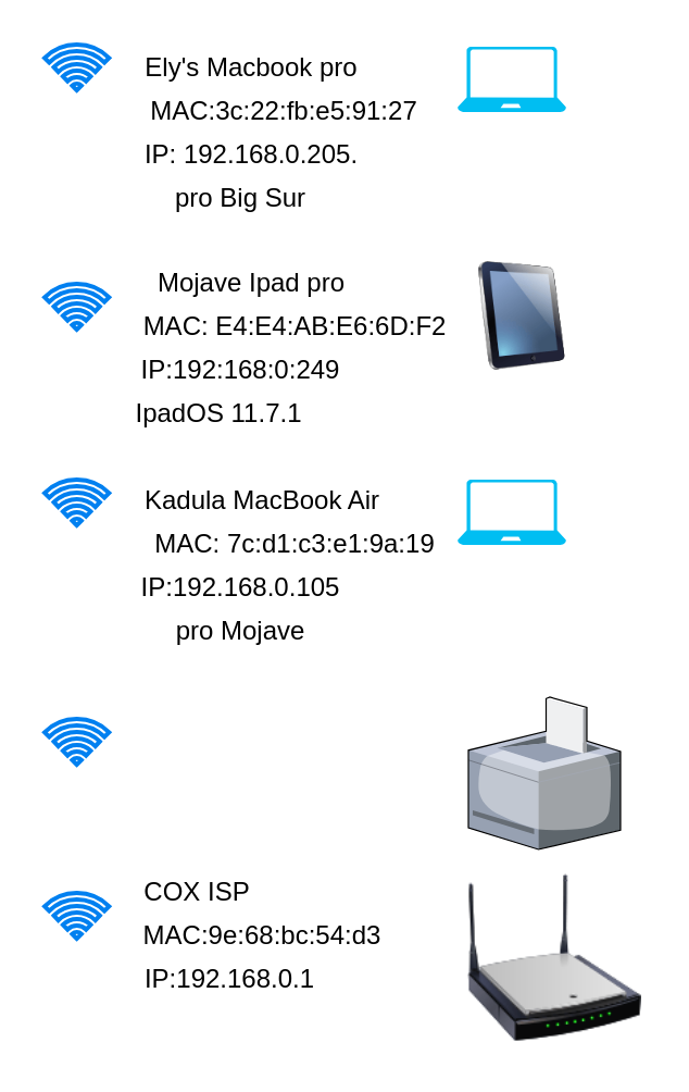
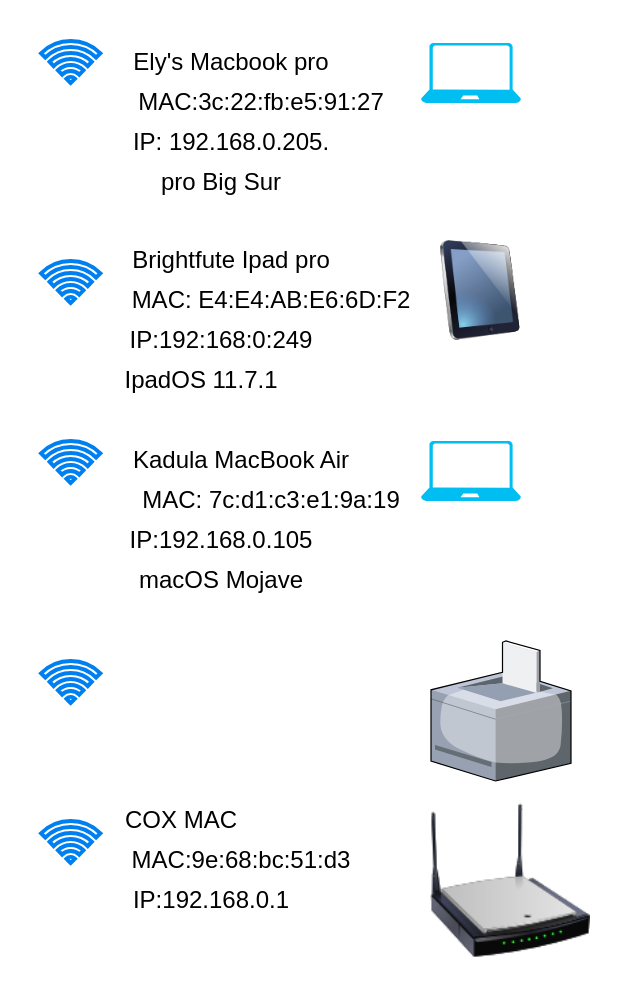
- <mxCell id="8" value="Mojave Ipad pro" style="text;html=1;align=center;verticalAlign=middle;resizable=0;points=[];autosize=1;strokeColor=none;fillColor=none;" vertex="1" parent="1"><mxGeometry x="60" y="120" width="110" height="20" as="geometry" /></mxCell>
+ <mxCell id="8" value="Brightfute Ipad pro" style="text;html=1;align=center;verticalAlign=middle;resizable=0;points=[];autosize=1;strokeColor=none;fillColor=none;" vertex="1" parent="1"><mxGeometry x="60" y="120" width="110" height="20" as="geometry" /></mxCell>
- <mxCell id="17" value="pro Mojave" style="text;html=1;align=center;verticalAlign=middle;resizable=0;points=[];autosize=1;strokeColor=none;fillColor=none;" vertex="1" parent="1"><mxGeometry x="60" y="280" width="100" height="20" as="geometry" /></mxCell>
+ <mxCell id="17" value="macOS Mojave" style="text;html=1;align=center;verticalAlign=middle;resizable=0;points=[];autosize=1;strokeColor=none;fillColor=none;" vertex="1" parent="1"><mxGeometry x="60" y="280" width="100" height="20" as="geometry" /></mxCell>
- <mxCell id="21" value="COX ISP" style="text;html=1;align=center;verticalAlign=middle;resizable=0;points=[];autosize=1;strokeColor=none;fillColor=none;" vertex="1" parent="1"><mxGeometry x="60" y="400" width="60" height="20" as="geometry" /></mxCell>
+ <mxCell id="21" value="COX MAC" style="text;html=1;align=center;verticalAlign=middle;resizable=0;points=[];autosize=1;strokeColor=none;fillColor=none;" vertex="1" parent="1"><mxGeometry x="60" y="400" width="60" height="20" as="geometry" /></mxCell>
- <mxCell id="19" value="MAC:9e:68:bc:54:d3" style="text;html=1;align=center;verticalAlign=middle;resizable=0;points=[];autosize=1;strokeColor=none;fillColor=none;" vertex="1" parent="1"><mxGeometry x="60" y="420" width="120" height="20" as="geometry" /></mxCell>
+ <mxCell id="19" value="MAC:9e:68:bc:51:d3" style="text;html=1;align=center;verticalAlign=middle;resizable=0;points=[];autosize=1;strokeColor=none;fillColor=none;" vertex="1" parent="1"><mxGeometry x="60" y="420" width="120" height="20" as="geometry" /></mxCell>
